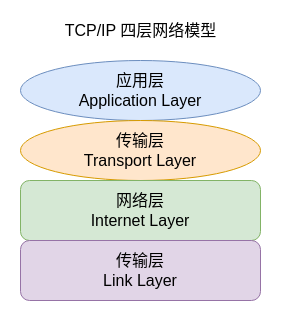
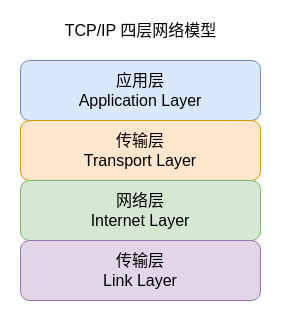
- <mxCell id="2" value="应用层&lt;br&gt;Application Layer" style="ellipse;whiteSpace=wrap;html=1;fontSize=16;fillColor=#dae8fc;strokeColor=#6c8ebf;" parent="1" vertex="1"><mxGeometry x="20" y="60" width="240" height="60" as="geometry" /></mxCell>
+ <mxCell id="2" value="应用层&lt;br&gt;Application Layer" style="rounded=1;whiteSpace=wrap;html=1;fontSize=16;fillColor=#dae8fc;strokeColor=#6c8ebf;" parent="1" vertex="1"><mxGeometry x="20" y="60" width="240" height="60" as="geometry" /></mxCell>
- <mxCell id="3" value="传输层&lt;br&gt;Transport Layer" style="ellipse;whiteSpace=wrap;html=1;fontSize=16;fillColor=#ffe6cc;strokeColor=#d79b00;" parent="1" vertex="1"><mxGeometry x="20" y="120" width="240" height="60" as="geometry" /></mxCell>
+ <mxCell id="3" value="传输层&lt;br&gt;Transport Layer" style="rounded=1;whiteSpace=wrap;html=1;fontSize=16;fillColor=#ffe6cc;strokeColor=#d79b00;" parent="1" vertex="1"><mxGeometry x="20" y="120" width="240" height="60" as="geometry" /></mxCell>
